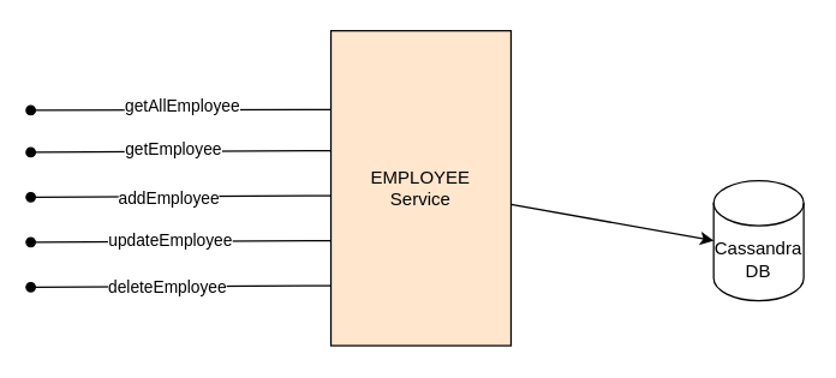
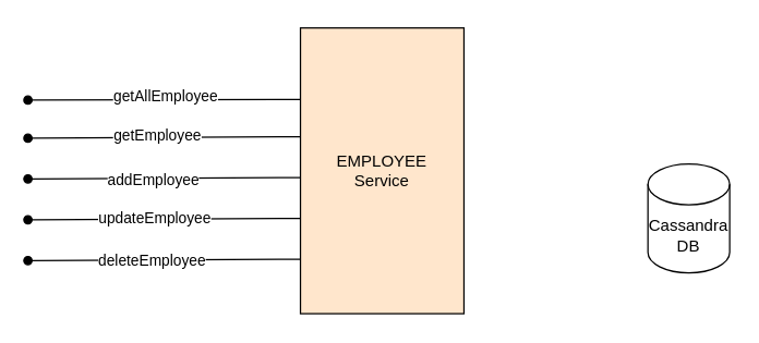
- <mxCell id="2" style="edgeStyle=none;rounded=0;orthogonalLoop=1;jettySize=auto;html=1;entryX=0;entryY=0.5;entryDx=0;entryDy=0;entryPerimeter=0;endArrow=classic;endFill=1;" edge="1" parent="1" source="3" target="14"><mxGeometry relative="1" as="geometry" /></mxCell>
